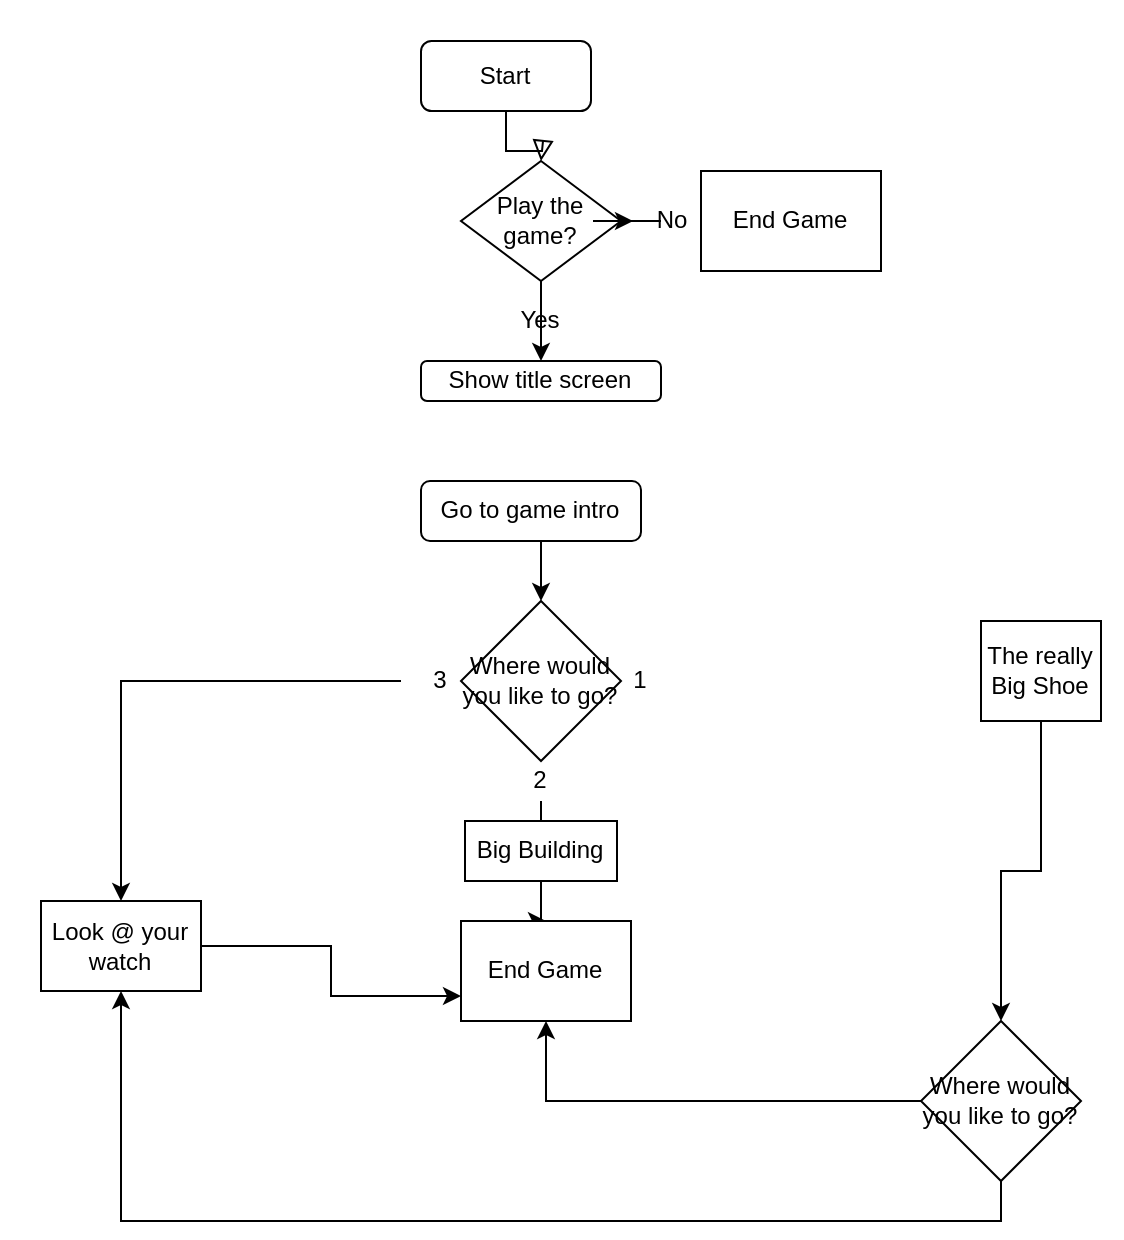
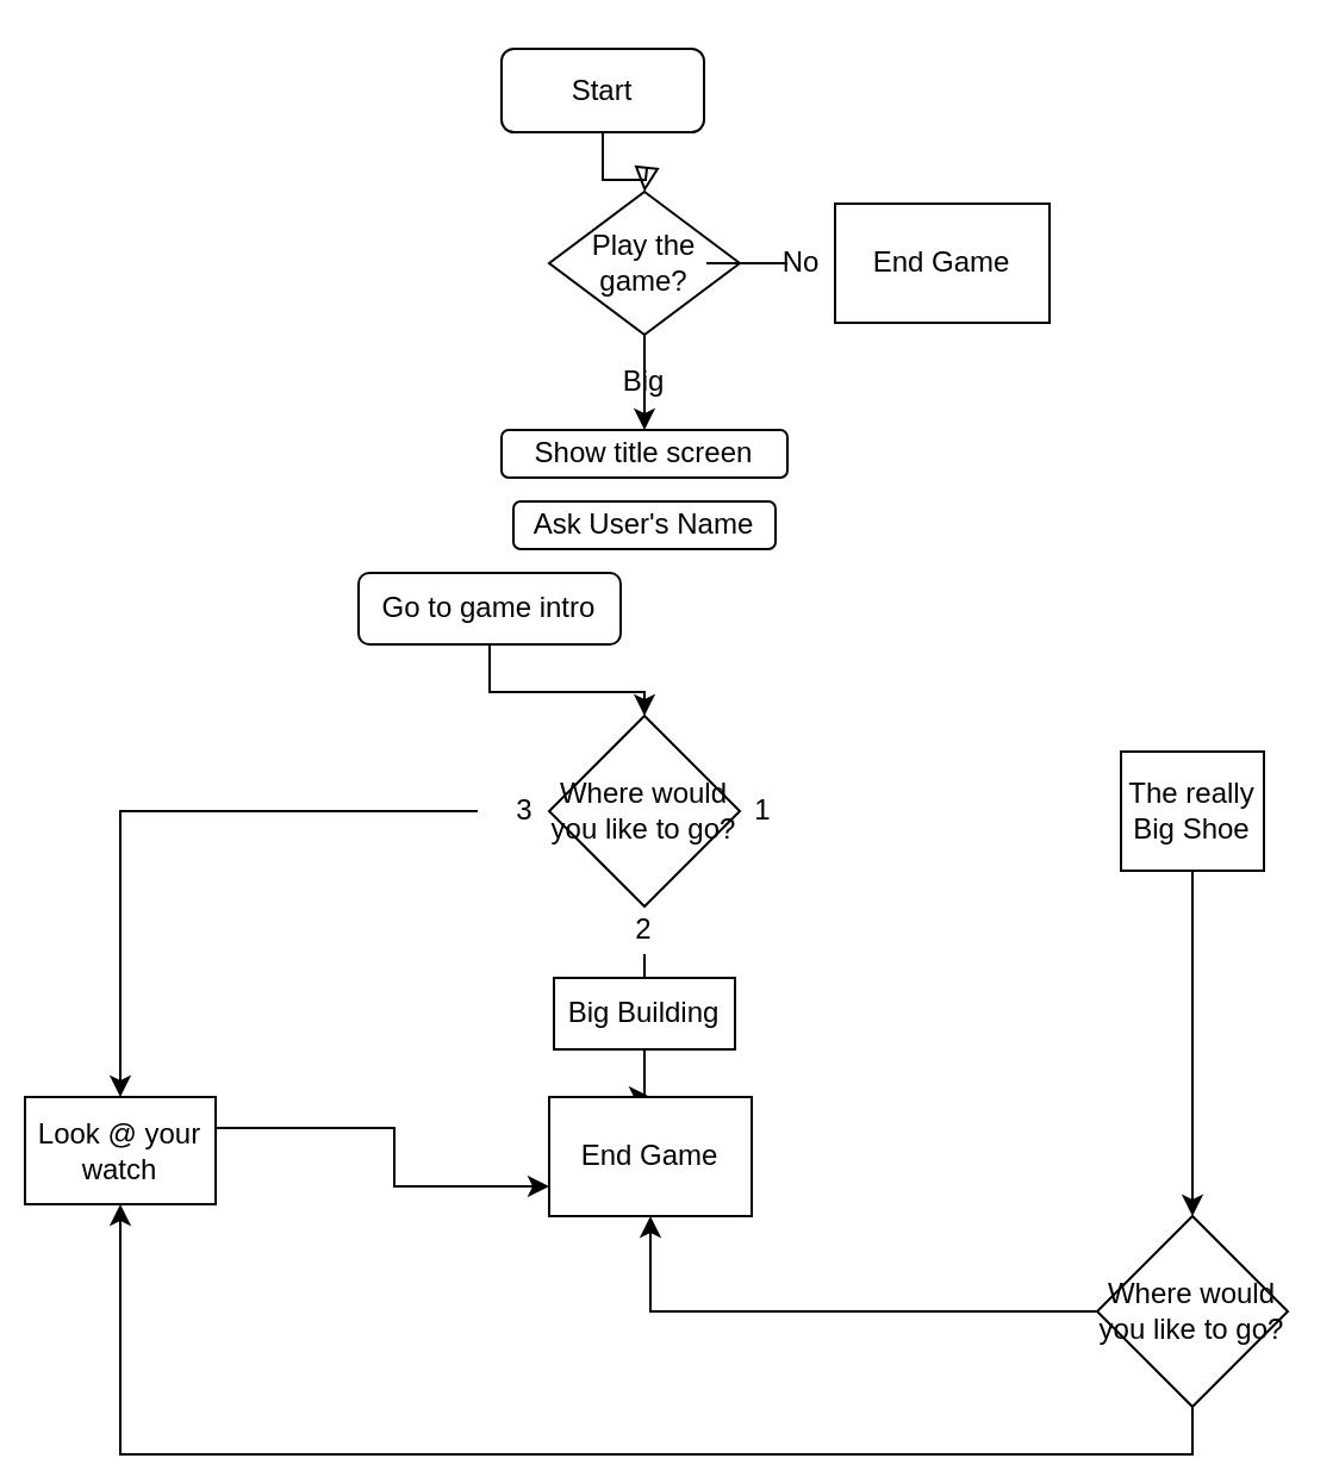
- <mxCell id="11" style="edgeStyle=orthogonalEdgeStyle;rounded=0;orthogonalLoop=1;jettySize=auto;html=1;exitX=1;exitY=0.5;exitDx=0;exitDy=0;" parent="1" source="7" target="10" edge="1"><mxGeometry relative="1" as="geometry"><mxPoint x="310" y="110" as="sourcePoint" /><mxPoint x="380" y="110" as="targetPoint" /></mxGeometry></mxCell>
+ <mxCell id="11" style="edgeStyle=orthogonalEdgeStyle;rounded=0;orthogonalLoop=1;jettySize=auto;html=1;exitX=1;exitY=0.5;exitDx=0;exitDy=0;endArrow=none;" parent="1" source="7" target="10" edge="1"><mxGeometry relative="1" as="geometry"><mxPoint x="310" y="110" as="sourcePoint" /><mxPoint x="380" y="110" as="targetPoint" /></mxGeometry></mxCell>
- <mxCell id="9" value="&lt;div&gt;Yes&lt;/div&gt;" style="text;html=1;strokeColor=none;fillColor=none;align=center;verticalAlign=middle;whiteSpace=wrap;rounded=0;" parent="1" vertex="1"><mxGeometry x="250" y="150" width="40" height="20" as="geometry" /></mxCell>
+ <mxCell id="9" value="&lt;div&gt;Big&lt;/div&gt;" style="text;html=1;strokeColor=none;fillColor=none;align=center;verticalAlign=middle;whiteSpace=wrap;rounded=0;" parent="1" vertex="1"><mxGeometry x="250" y="150" width="40" height="20" as="geometry" /></mxCell>
+ <mxCell id="5" value="Ask User's Name" style="rounded=1;whiteSpace=wrap;html=1;fontSize=12;glass=0;strokeWidth=1;shadow=0;" parent="1" vertex="1"><mxGeometry x="215" y="210" width="110" height="20" as="geometry" /></mxCell>
- <mxCell id="13" value="Go to game intro" style="rounded=1;whiteSpace=wrap;html=1;" parent="1" vertex="1"><mxGeometry x="210" y="240" width="110" height="30" as="geometry" /></mxCell>
+ <mxCell id="13" value="Go to game intro" style="rounded=1;whiteSpace=wrap;html=1;" parent="1" vertex="1"><mxGeometry x="150" y="240" width="110" height="30" as="geometry" /></mxCell>
- <mxCell id="21" value="&lt;div&gt;The really&lt;/div&gt;&lt;div&gt;Big Shoe&lt;br&gt;&lt;/div&gt;" style="rounded=0;whiteSpace=wrap;html=1;" parent="1" vertex="1"><mxGeometry x="490" y="310" width="60" height="50" as="geometry" /></mxCell>
+ <mxCell id="21" value="&lt;div&gt;The really&lt;/div&gt;&lt;div&gt;Big Shoe&lt;br&gt;&lt;/div&gt;" style="rounded=0;whiteSpace=wrap;html=1;" parent="1" vertex="1"><mxGeometry x="470" y="315" width="60" height="50" as="geometry" /></mxCell>
- <mxCell id="23" value="Look @ your watch" style="rounded=0;whiteSpace=wrap;html=1;" parent="1" vertex="1"><mxGeometry x="20" y="450" width="80" height="45" as="geometry" /></mxCell>
+ <mxCell id="23" value="Look @ your watch" style="rounded=0;whiteSpace=wrap;html=1;" parent="1" vertex="1"><mxGeometry x="10" y="460" width="80" height="45" as="geometry" /></mxCell>
